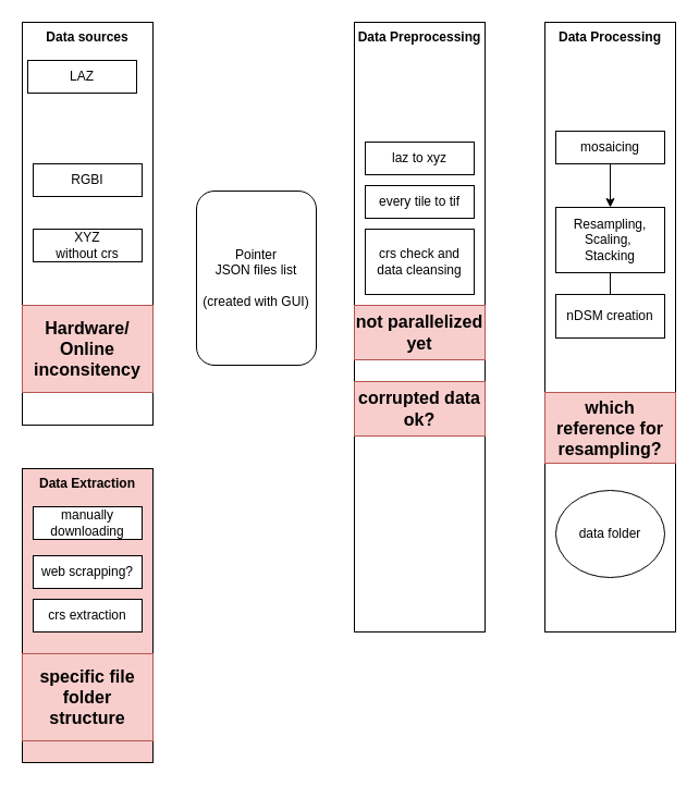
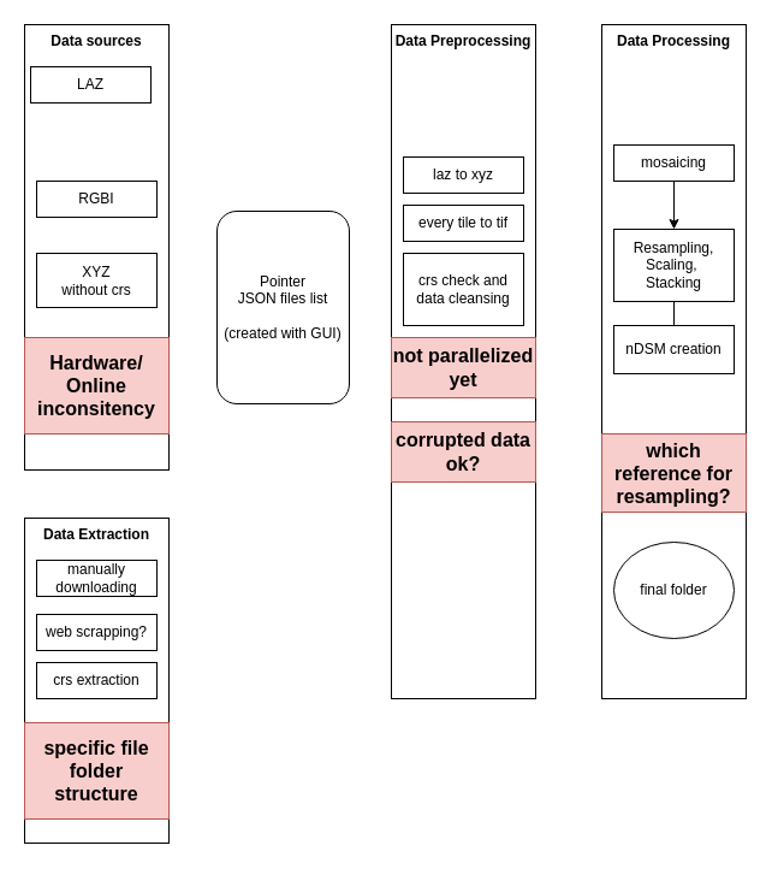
- <mxCell id="8" value="XYZ&lt;br&gt;without crs" style="rounded=0;whiteSpace=wrap;html=1;" parent="1" vertex="1"><mxGeometry x="30" y="210" width="100" height="30" as="geometry" /></mxCell>
+ <mxCell id="8" value="XYZ&lt;br&gt;without crs" style="rounded=0;whiteSpace=wrap;html=1;" parent="1" vertex="1"><mxGeometry x="30" y="210" width="100" height="45" as="geometry" /></mxCell>
- <mxCell id="3" value="&lt;b&gt;Data Extraction&lt;/b&gt;" style="rounded=0;whiteSpace=wrap;html=1;verticalAlign=top;fillColor=#f8cecc;" parent="1" vertex="1"><mxGeometry x="20" y="430" width="120" height="270" as="geometry" /></mxCell>
+ <mxCell id="3" value="&lt;b&gt;Data Extraction&lt;/b&gt;" style="rounded=0;whiteSpace=wrap;html=1;verticalAlign=top;" parent="1" vertex="1"><mxGeometry x="20" y="430" width="120" height="270" as="geometry" /></mxCell>
- <mxCell id="25" value="data folder" style="ellipse;whiteSpace=wrap;html=1;" vertex="1" parent="1"><mxGeometry x="510" y="450" width="100" height="80" as="geometry" /></mxCell>
+ <mxCell id="25" value="final folder" style="ellipse;whiteSpace=wrap;html=1;" vertex="1" parent="1"><mxGeometry x="510" y="450" width="100" height="80" as="geometry" /></mxCell>
